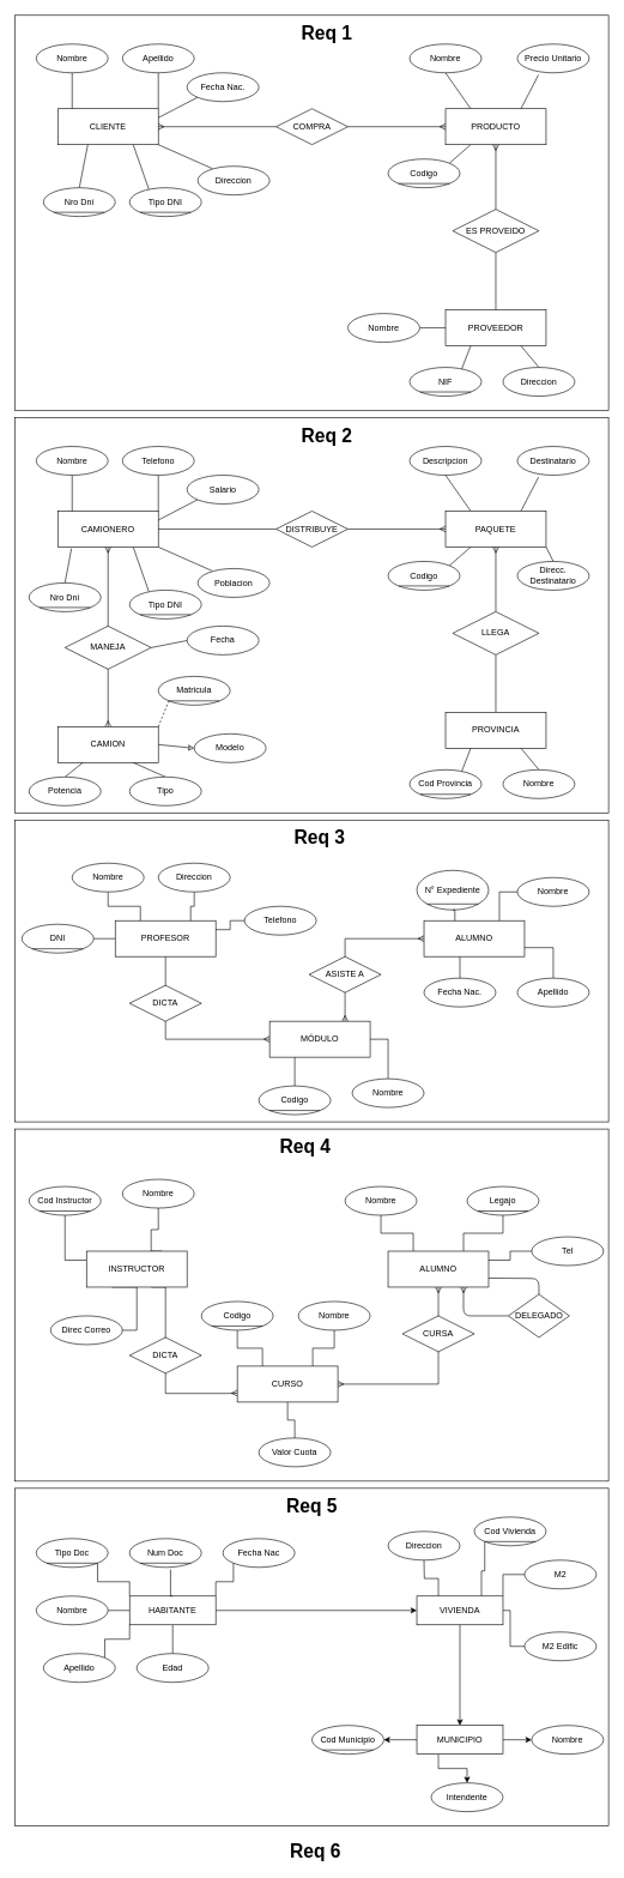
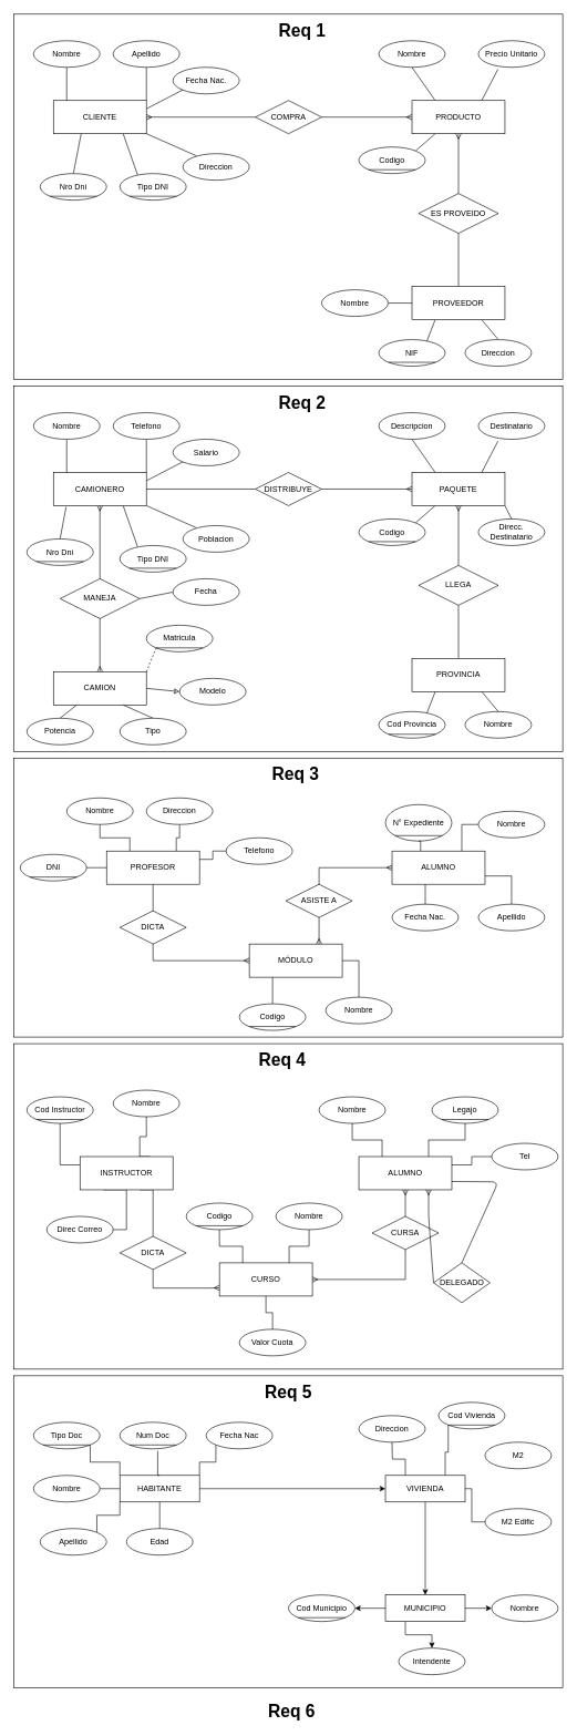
- <mxCell id="196" value="DELEGADO" style="rhombus;whiteSpace=wrap;html=1;" parent="1" vertex="1"><mxGeometry x="707.5" y="1800" width="85" height="60" as="geometry" /></mxCell>
+ <mxCell id="196" value="DELEGADO" style="rhombus;whiteSpace=wrap;html=1;" parent="1" vertex="1"><mxGeometry x="652.5" y="1900" width="85" height="60" as="geometry" /></mxCell>
- <mxCell id="83" style="edgeStyle=orthogonalEdgeStyle;rounded=0;orthogonalLoop=1;jettySize=auto;html=1;exitX=1;exitY=0;exitDx=0;exitDy=0;entryX=0;entryY=0.5;entryDx=0;entryDy=0;endArrow=none;endFill=0;" parent="1" source="84" target="95" edge="1"><mxGeometry relative="1" as="geometry" /></mxCell>
